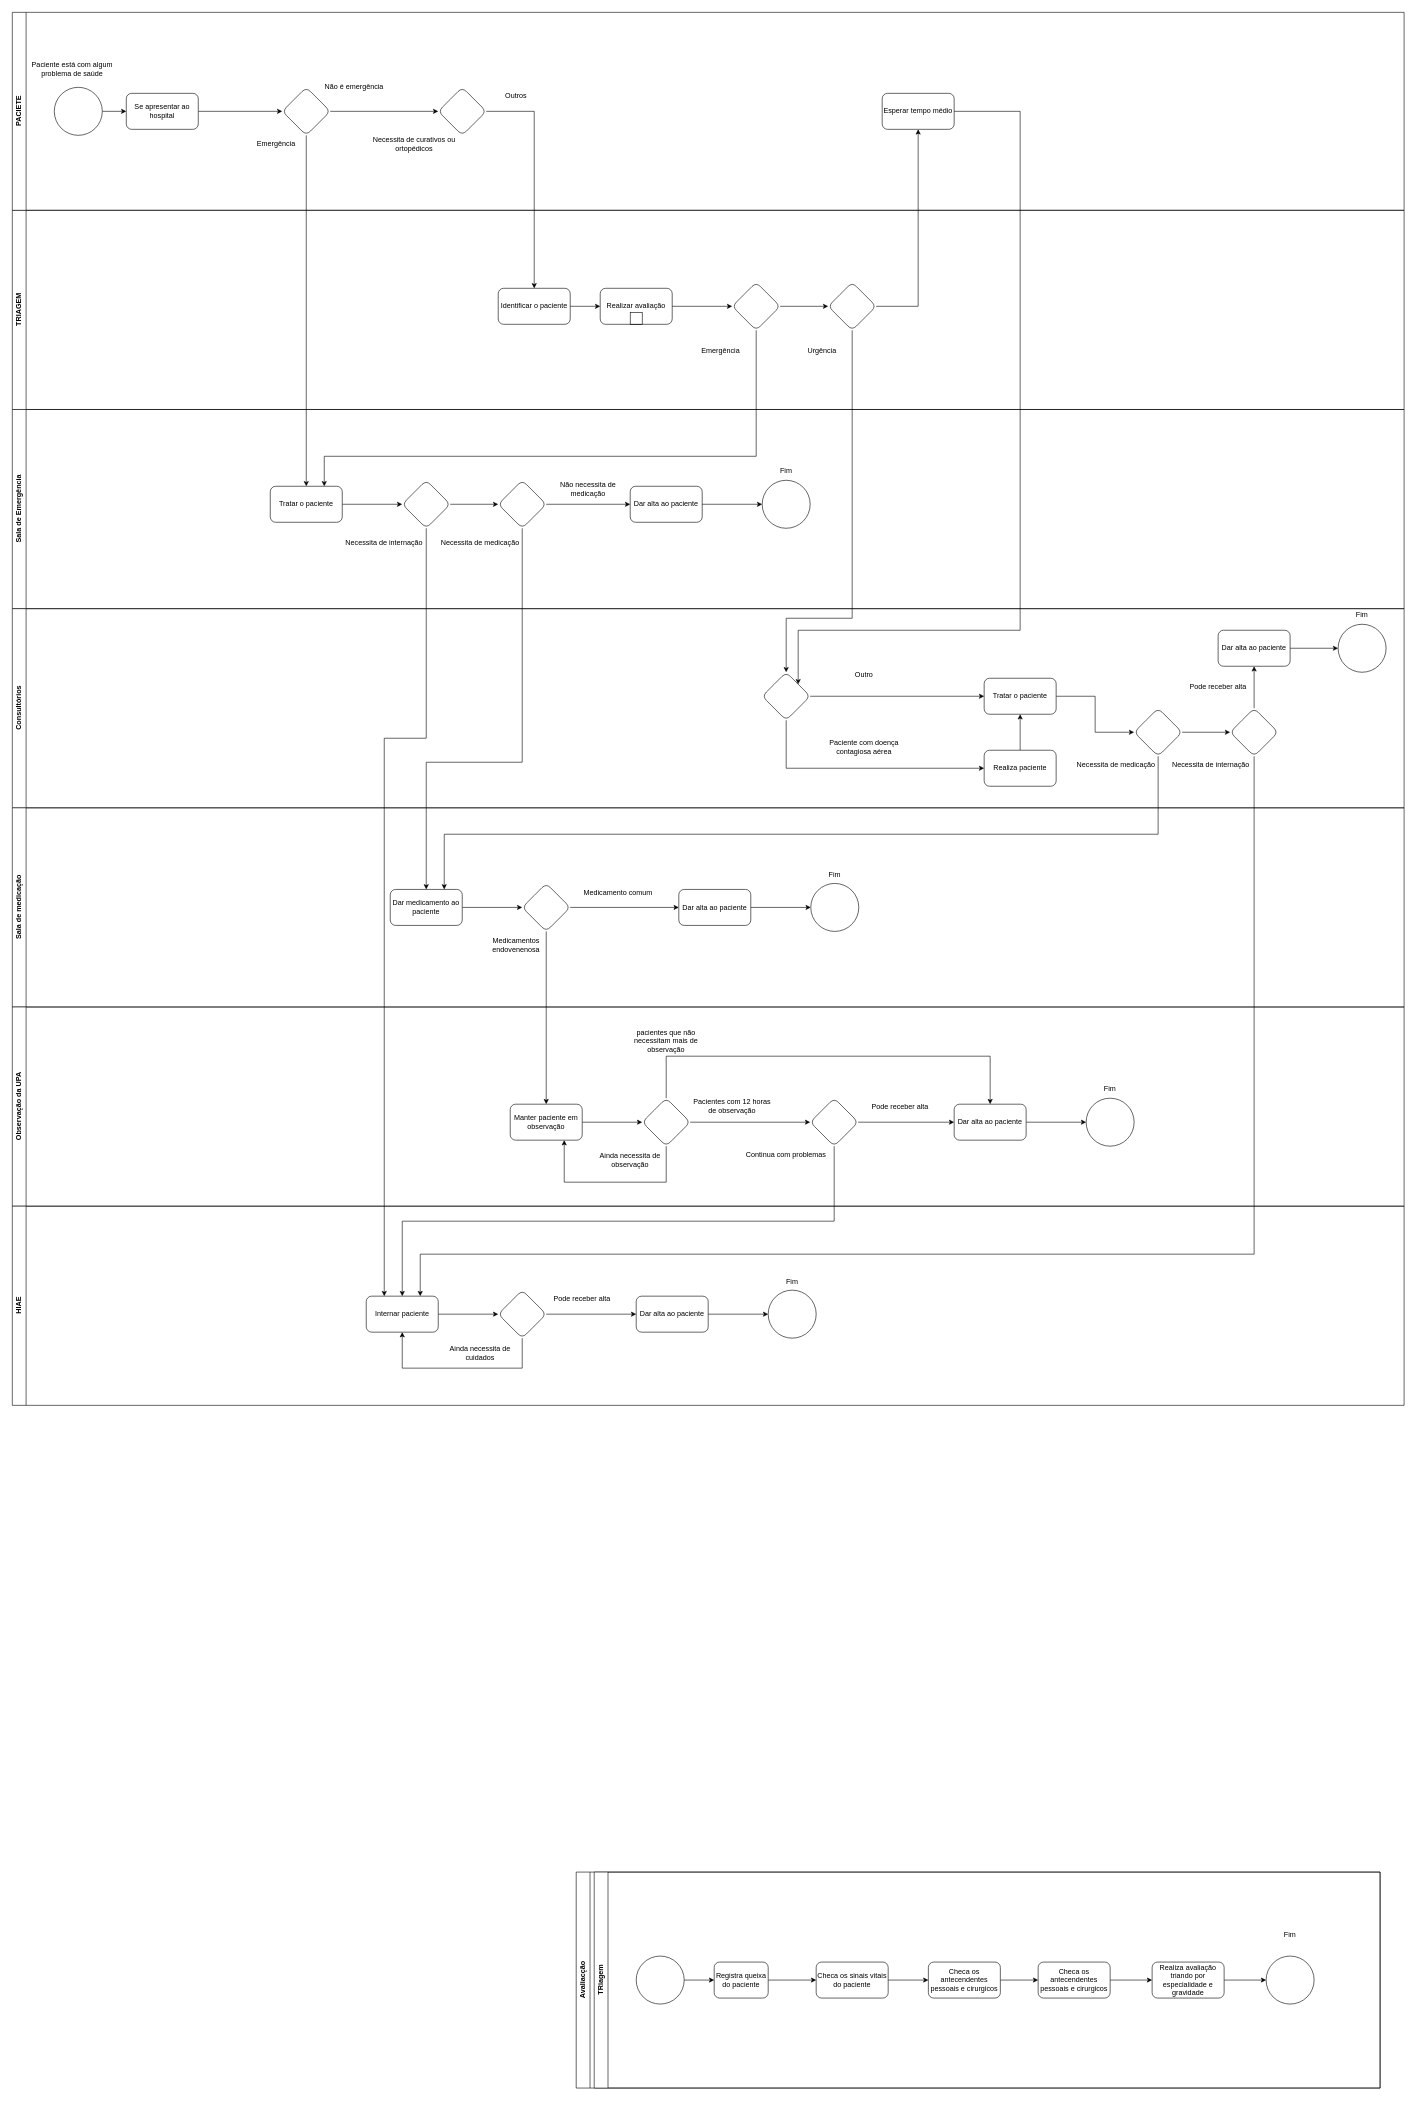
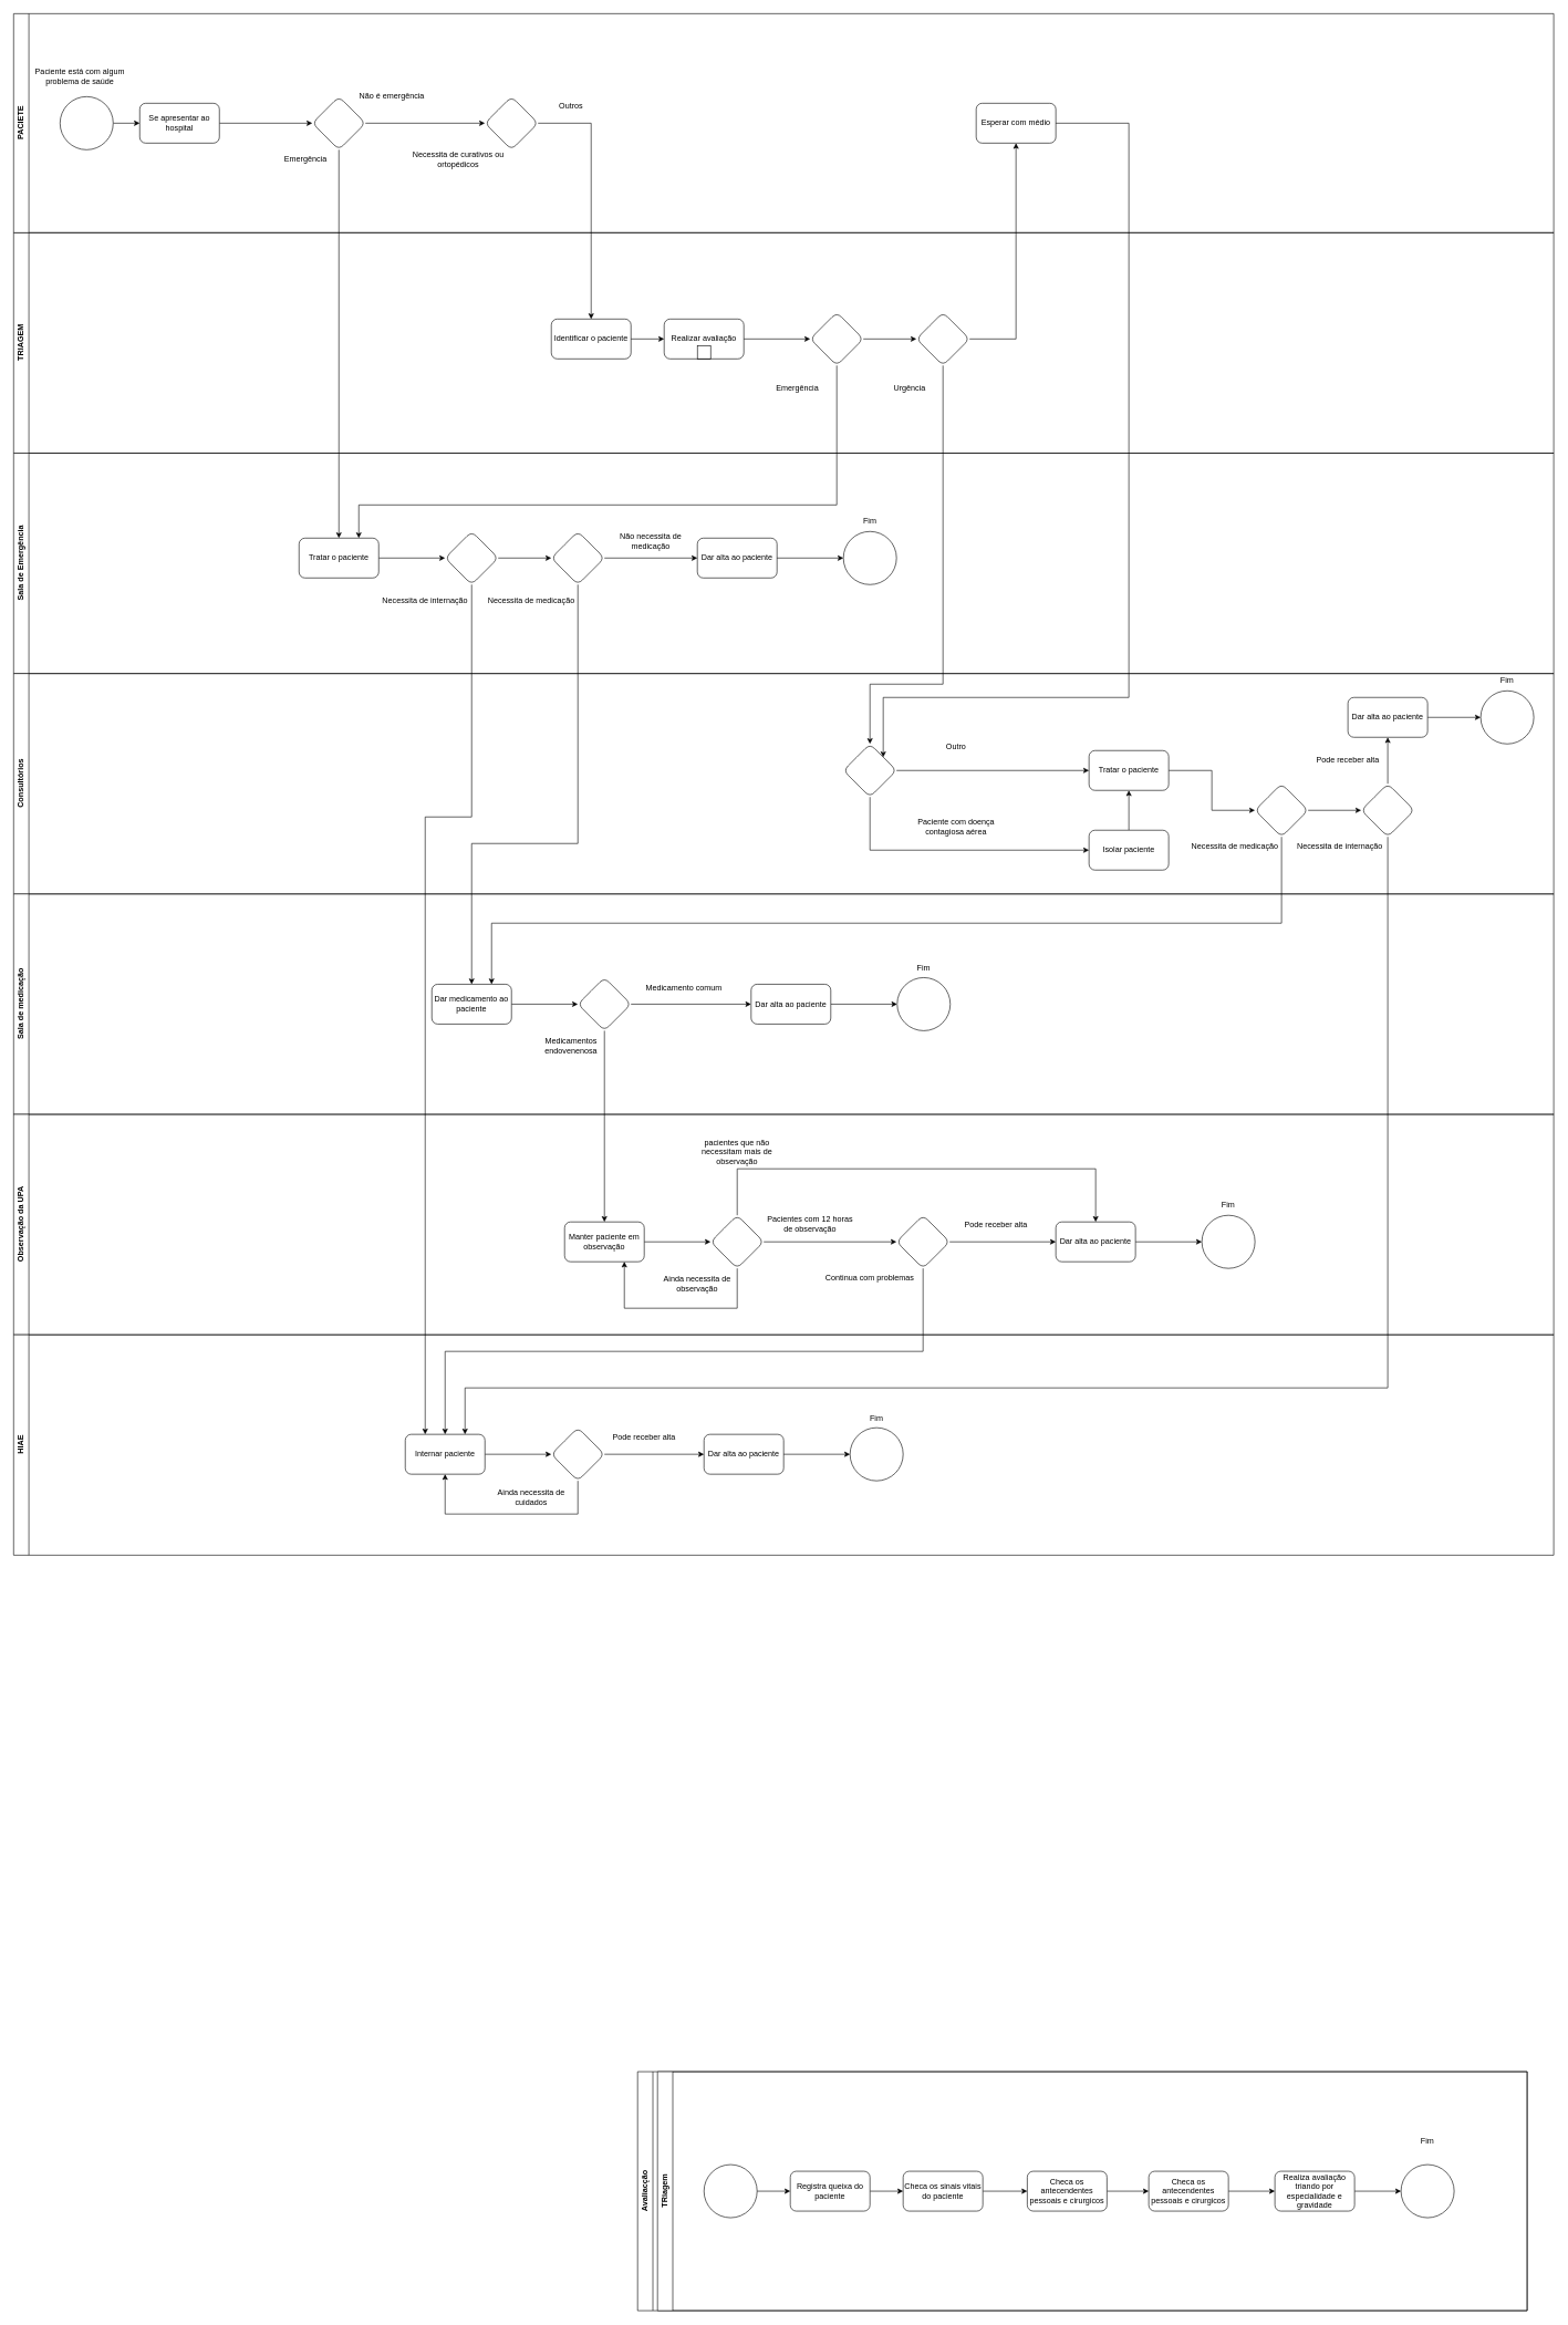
- <mxCell id="25" value="Esperar tempo médio" style="rounded=1;whiteSpace=wrap;html=1;" vertex="1" parent="8"><mxGeometry x="1450" y="135" width="120" height="60" as="geometry" /></mxCell>
+ <mxCell id="25" value="Esperar com médio" style="rounded=1;whiteSpace=wrap;html=1;" vertex="1" parent="8"><mxGeometry x="1450" y="135" width="120" height="60" as="geometry" /></mxCell>
- <mxCell id="67" value="Realiza paciente" style="whiteSpace=wrap;html=1;rounded=1;" vertex="1" parent="60"><mxGeometry x="1620" y="236" width="120" height="60" as="geometry" /></mxCell>
+ <mxCell id="67" value="Isolar paciente" style="whiteSpace=wrap;html=1;rounded=1;" vertex="1" parent="60"><mxGeometry x="1620" y="236" width="120" height="60" as="geometry" /></mxCell>
- <mxCell id="33" value="Registra queixa do paciente" style="rounded=1;whiteSpace=wrap;html=1;" vertex="1" parent="27"><mxGeometry x="200" y="150" width="90" height="60" as="geometry" /></mxCell>
+ <mxCell id="33" value="Registra queixa do paciente" style="rounded=1;whiteSpace=wrap;html=1;" vertex="1" parent="27"><mxGeometry x="200" y="150" width="120" height="60" as="geometry" /></mxCell>
